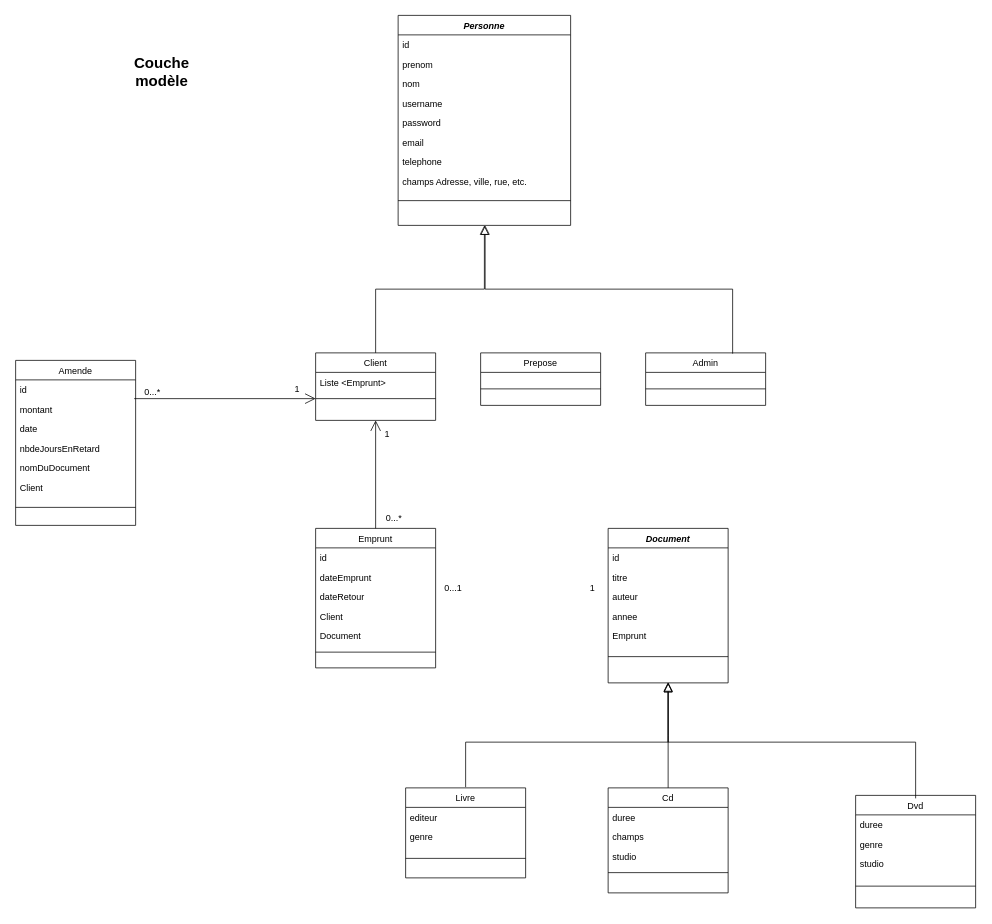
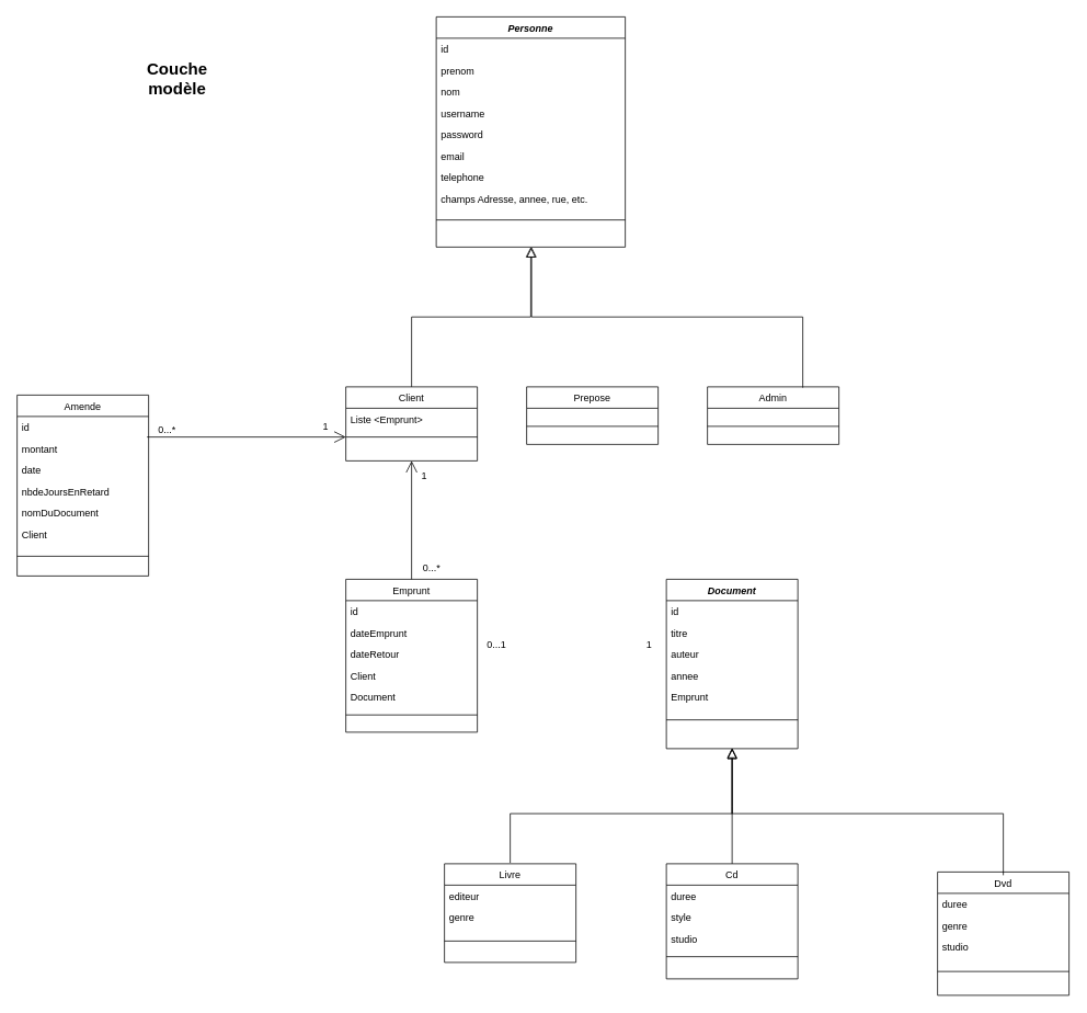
- <mxCell id="10" value="champs Adresse, ville, rue, etc." style="text;align=left;verticalAlign=top;spacingLeft=4;spacingRight=4;overflow=hidden;rotatable=0;points=[[0,0.5],[1,0.5]];portConstraint=eastwest;rounded=0;shadow=0;html=0;" parent="2" vertex="1"><mxGeometry y="208" width="230" height="26" as="geometry" /></mxCell>
+ <mxCell id="10" value="champs Adresse, annee, rue, etc." style="text;align=left;verticalAlign=top;spacingLeft=4;spacingRight=4;overflow=hidden;rotatable=0;points=[[0,0.5],[1,0.5]];portConstraint=eastwest;rounded=0;shadow=0;html=0;" parent="2" vertex="1"><mxGeometry y="208" width="230" height="26" as="geometry" /></mxCell>
- <mxCell id="42" value="champs" style="text;align=left;verticalAlign=top;spacingLeft=4;spacingRight=4;overflow=hidden;rotatable=0;points=[[0,0.5],[1,0.5]];portConstraint=eastwest;rounded=0;shadow=0;html=0;" parent="40" vertex="1"><mxGeometry y="52" width="160" height="26" as="geometry" /></mxCell>
+ <mxCell id="42" value="style" style="text;align=left;verticalAlign=top;spacingLeft=4;spacingRight=4;overflow=hidden;rotatable=0;points=[[0,0.5],[1,0.5]];portConstraint=eastwest;rounded=0;shadow=0;html=0;" parent="40" vertex="1"><mxGeometry y="52" width="160" height="26" as="geometry" /></mxCell>
